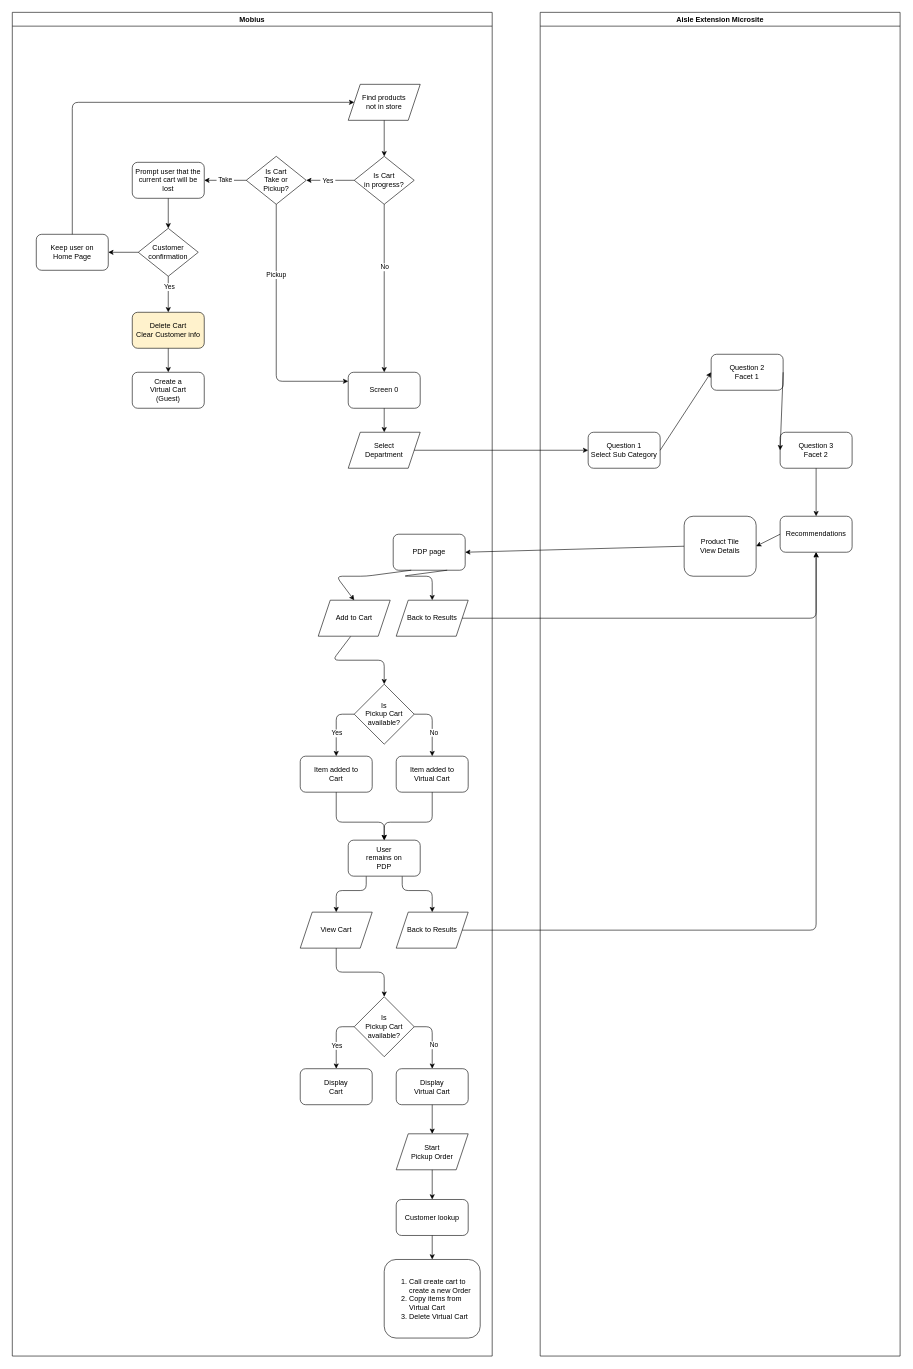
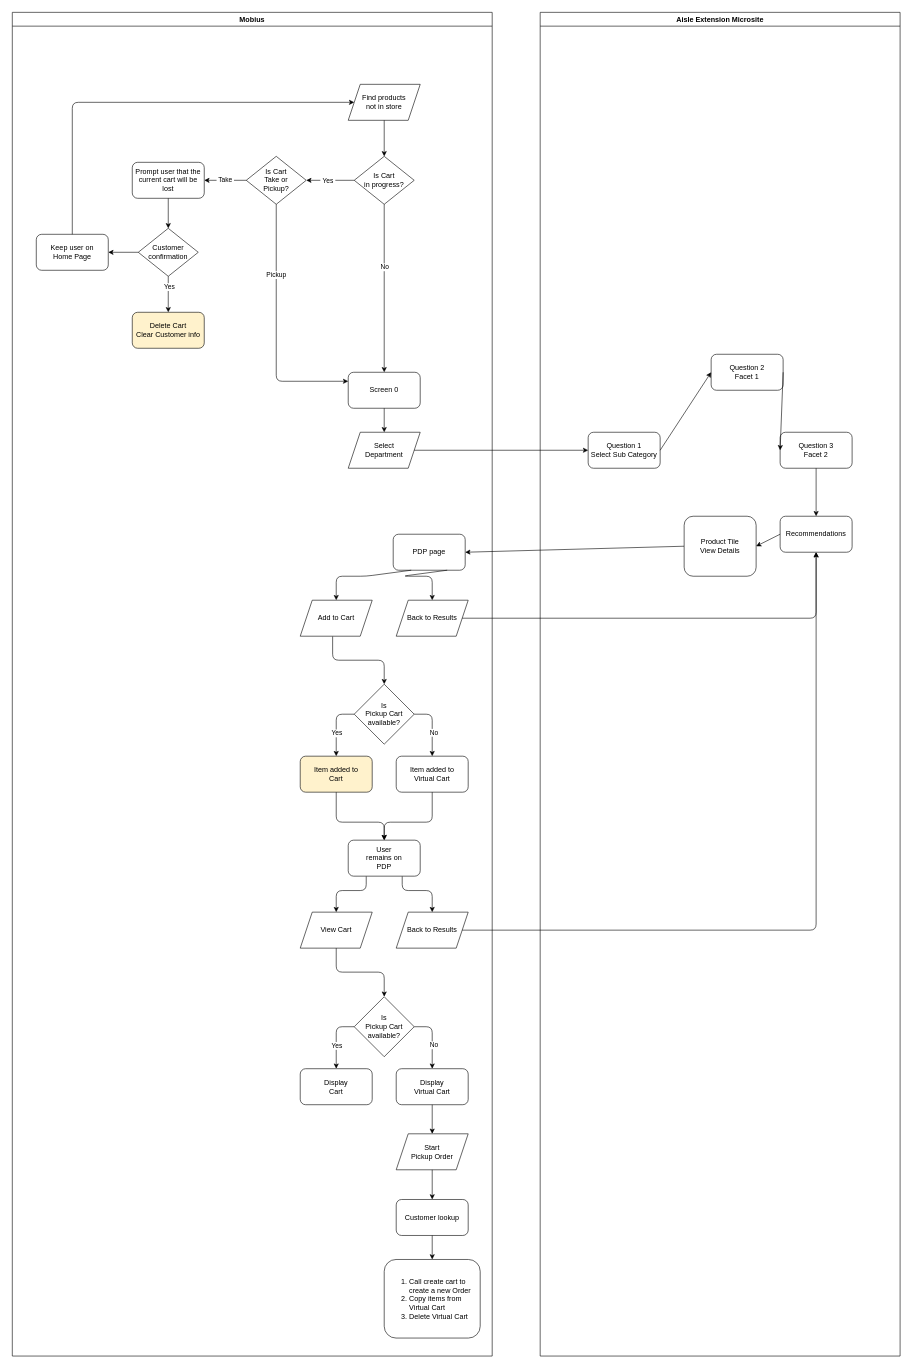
- <mxCell id="11" value="" style="endArrow=classic;html=1;rounded=1;exitX=0.5;exitY=1;exitDx=0;exitDy=0;entryX=0.5;entryY=0;entryDx=0;entryDy=0;" parent="2" source="8" target="7" edge="1"><mxGeometry width="50" height="50" relative="1" as="geometry"><mxPoint x="760" y="520" as="sourcePoint" /><mxPoint x="810" y="470" as="targetPoint" /><Array as="points" /></mxGeometry></mxCell>
- <mxCell id="7" value="Create a&lt;br&gt;Virtual Cart&lt;br&gt;(Guest)" style="rounded=1;whiteSpace=wrap;html=1;" parent="2" vertex="1"><mxGeometry x="200" y="600" width="120" height="60" as="geometry" /></mxCell>
- <mxCell id="21" value="Add to Cart" style="shape=parallelogram;perimeter=parallelogramPerimeter;whiteSpace=wrap;html=1;fixedSize=1;" parent="1" vertex="1"><mxGeometry x="530" y="1000" width="120" height="60" as="geometry" /></mxCell>
+ <mxCell id="21" value="Add to Cart" style="shape=parallelogram;perimeter=parallelogramPerimeter;whiteSpace=wrap;html=1;fixedSize=1;" parent="1" vertex="1"><mxGeometry x="500" y="1000" width="120" height="60" as="geometry" /></mxCell>
- <mxCell id="56" value="Item added to&lt;br&gt;Cart" style="rounded=1;whiteSpace=wrap;html=1;" parent="1" vertex="1"><mxGeometry x="500" y="1260" width="120" height="60" as="geometry" /></mxCell>
+ <mxCell id="56" value="Item added to&lt;br&gt;Cart" style="rounded=1;whiteSpace=wrap;html=1;fillColor=#fff2cc;" parent="1" vertex="1"><mxGeometry x="500" y="1260" width="120" height="60" as="geometry" /></mxCell>
